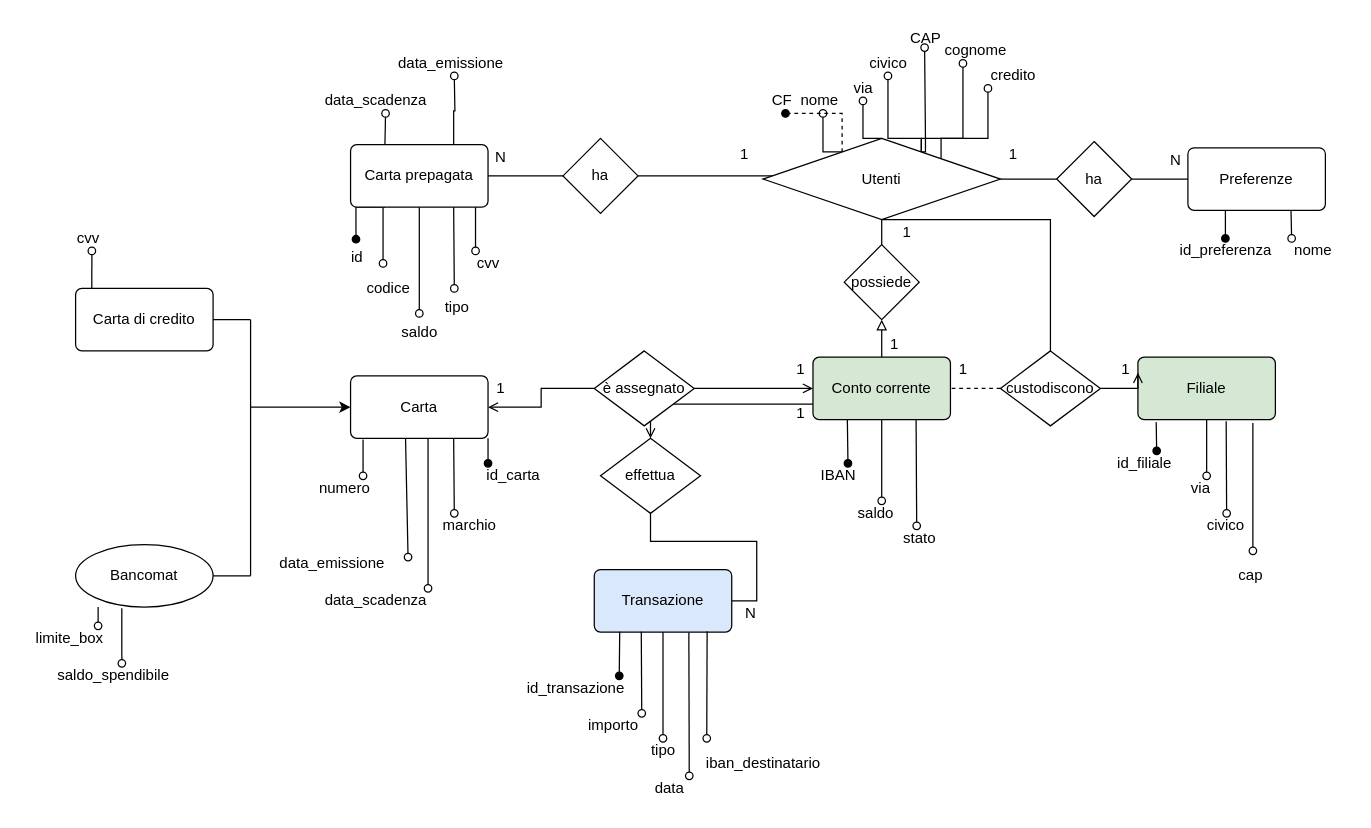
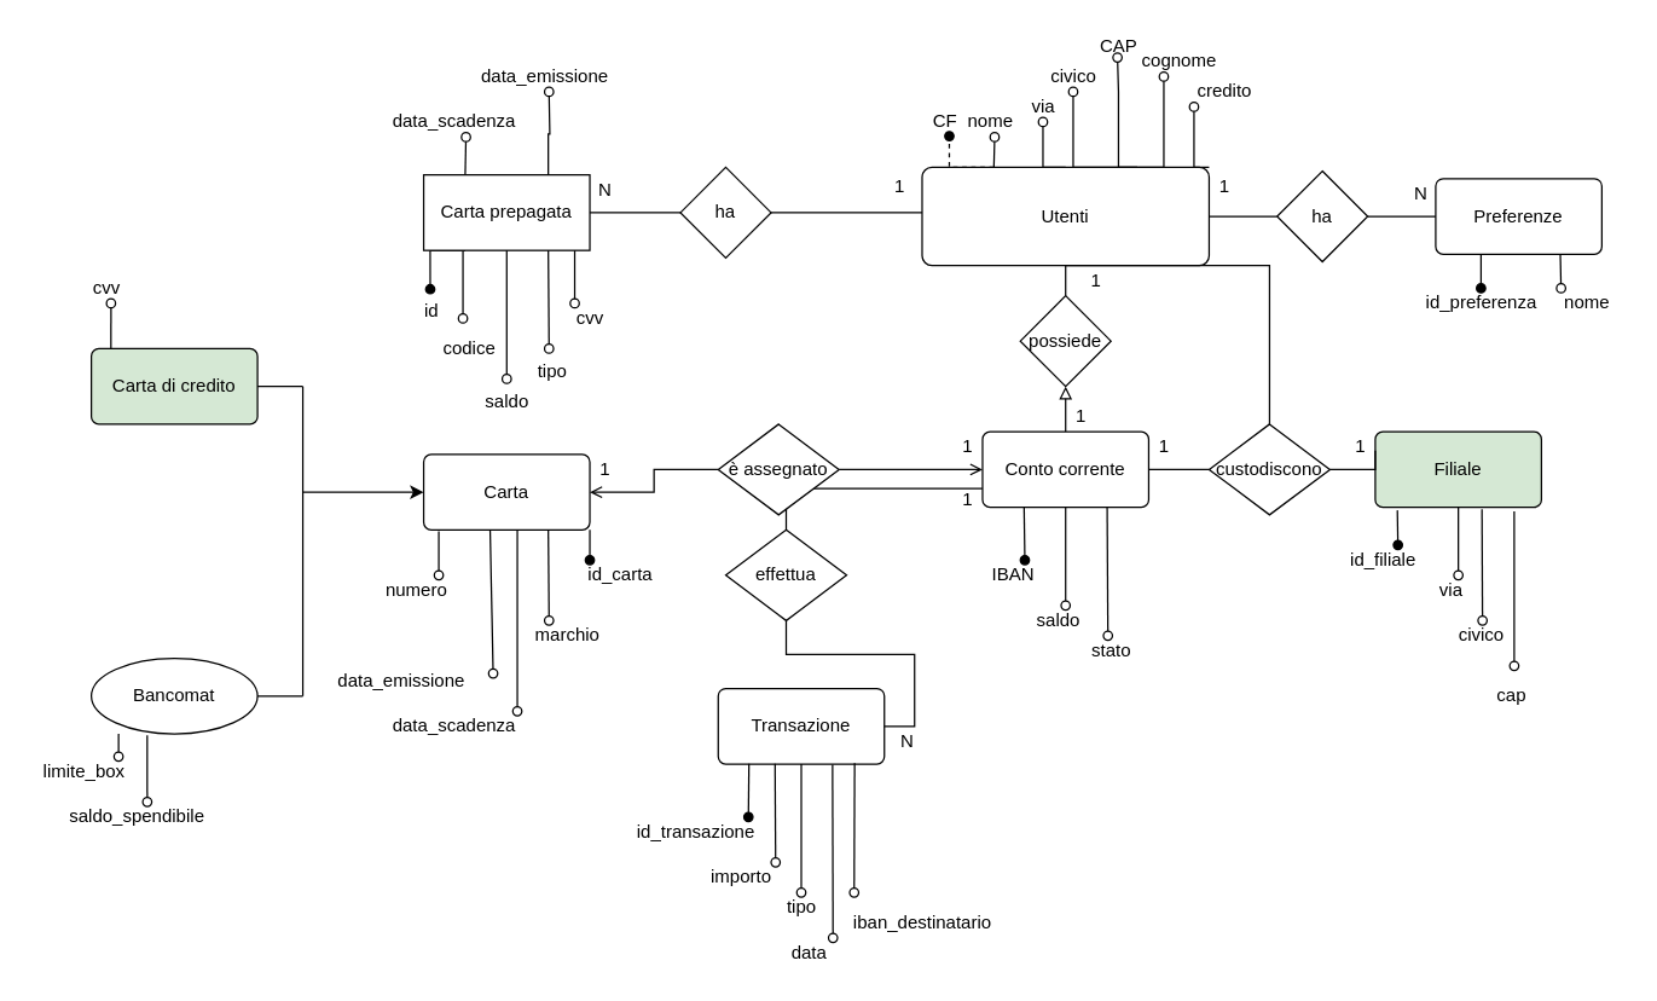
- <mxCell id="22" value="Carta prepagata" style="rounded=1;arcSize=10;whiteSpace=wrap;html=1;align=center;" parent="1" vertex="1"><mxGeometry x="280" y="115" width="110" height="50" as="geometry" /></mxCell>
+ <mxCell id="22" value="Carta prepagata" style="arcSize=10;whiteSpace=wrap;html=1;align=center;rounded=0;" parent="1" vertex="1"><mxGeometry x="280" y="115" width="110" height="50" as="geometry" /></mxCell>
- <mxCell id="11" value="Utenti" style="rhombus;arcSize=10;whiteSpace=wrap;html=1;align=center;" parent="1" vertex="1"><mxGeometry x="610" y="110" width="190" height="65" as="geometry" /></mxCell>
+ <mxCell id="11" value="Utenti" style="rounded=1;arcSize=10;whiteSpace=wrap;html=1;align=center;" parent="1" vertex="1"><mxGeometry x="610" y="110" width="190" height="65" as="geometry" /></mxCell>
- <mxCell id="101" value="Carta di credito" style="rounded=1;arcSize=10;whiteSpace=wrap;html=1;align=center;" vertex="1" parent="1"><mxGeometry x="60" y="230" width="110" height="50" as="geometry" /></mxCell>
+ <mxCell id="101" value="Carta di credito" style="rounded=1;arcSize=10;whiteSpace=wrap;html=1;align=center;fillColor=#d5e8d4;" vertex="1" parent="1"><mxGeometry x="60" y="230" width="110" height="50" as="geometry" /></mxCell>
- <mxCell id="38" style="edgeStyle=orthogonalEdgeStyle;rounded=0;orthogonalLoop=1;jettySize=auto;html=1;exitX=1;exitY=0.5;exitDx=0;exitDy=0;entryX=0;entryY=0.25;entryDx=0;entryDy=0;endArrow=open;endFill=0;" parent="1" source="40" target="24" edge="1"><mxGeometry relative="1" as="geometry" /></mxCell>
+ <mxCell id="38" style="edgeStyle=orthogonalEdgeStyle;rounded=0;orthogonalLoop=1;jettySize=auto;html=1;exitX=1;exitY=0.5;exitDx=0;exitDy=0;entryX=0;entryY=0.25;entryDx=0;entryDy=0;endArrow=none;endFill=0;" parent="1" source="40" target="24" edge="1"><mxGeometry relative="1" as="geometry" /></mxCell>
- <mxCell id="17" value="Conto corrente" style="rounded=1;arcSize=10;whiteSpace=wrap;html=1;align=center;fillColor=#d5e8d4;" parent="1" vertex="1"><mxGeometry x="650" y="285" width="110" height="50" as="geometry" /></mxCell>
+ <mxCell id="17" value="Conto corrente" style="rounded=1;arcSize=10;whiteSpace=wrap;html=1;align=center;" parent="1" vertex="1"><mxGeometry x="650" y="285" width="110" height="50" as="geometry" /></mxCell>
- <mxCell id="39" style="edgeStyle=orthogonalEdgeStyle;rounded=0;orthogonalLoop=1;jettySize=auto;html=1;exitX=0;exitY=0.5;exitDx=0;exitDy=0;entryX=1;entryY=0.5;entryDx=0;entryDy=0;endArrow=none;endFill=0;dashed=1;" parent="1" source="40" target="17" edge="1"><mxGeometry relative="1" as="geometry" /></mxCell>
+ <mxCell id="39" style="edgeStyle=orthogonalEdgeStyle;rounded=0;orthogonalLoop=1;jettySize=auto;html=1;exitX=0;exitY=0.5;exitDx=0;exitDy=0;entryX=1;entryY=0.5;entryDx=0;entryDy=0;endArrow=none;endFill=0;" parent="1" source="40" target="17" edge="1"><mxGeometry relative="1" as="geometry" /></mxCell>
- <mxCell id="16" style="edgeStyle=orthogonalEdgeStyle;rounded=0;orthogonalLoop=1;jettySize=auto;html=1;exitX=0;exitY=0.75;exitDx=0;exitDy=0;entryX=0.5;entryY=0;entryDx=0;entryDy=0;endArrow=open;endFill=0;" parent="1" source="17" target="49" edge="1"><mxGeometry relative="1" as="geometry" /></mxCell>
+ <mxCell id="16" style="edgeStyle=orthogonalEdgeStyle;rounded=0;orthogonalLoop=1;jettySize=auto;html=1;exitX=0;exitY=0.75;exitDx=0;exitDy=0;entryX=0.5;entryY=0;entryDx=0;entryDy=0;endArrow=none;endFill=0;" parent="1" source="17" target="49" edge="1"><mxGeometry relative="1" as="geometry" /></mxCell>
- <mxCell id="25" value="Transazione" style="rounded=1;arcSize=10;whiteSpace=wrap;html=1;align=center;fillColor=#dae8fc;" parent="1" vertex="1"><mxGeometry x="475" y="455" width="110" height="50" as="geometry" /></mxCell>
+ <mxCell id="25" value="Transazione" style="rounded=1;arcSize=10;whiteSpace=wrap;html=1;align=center;" parent="1" vertex="1"><mxGeometry x="475" y="455" width="110" height="50" as="geometry" /></mxCell>
